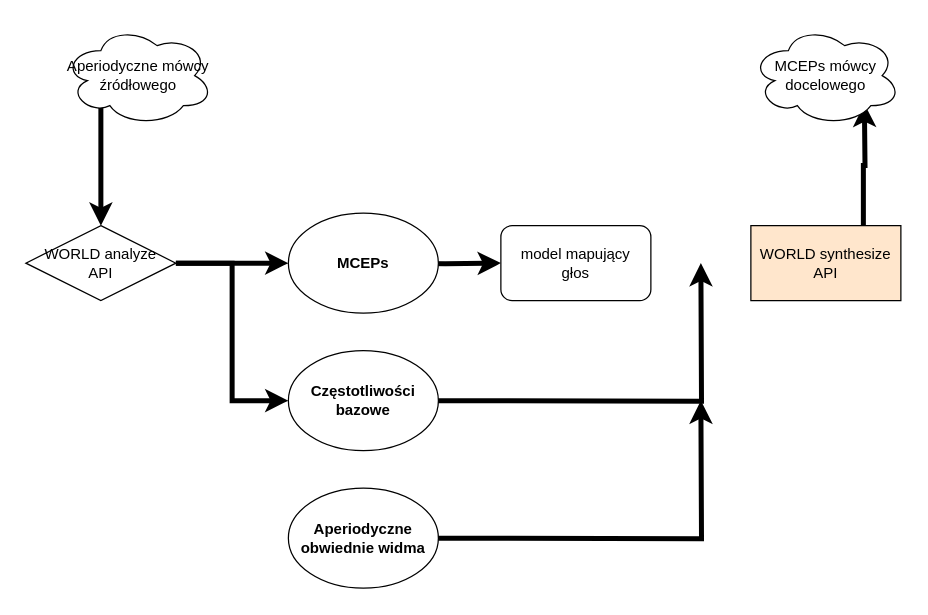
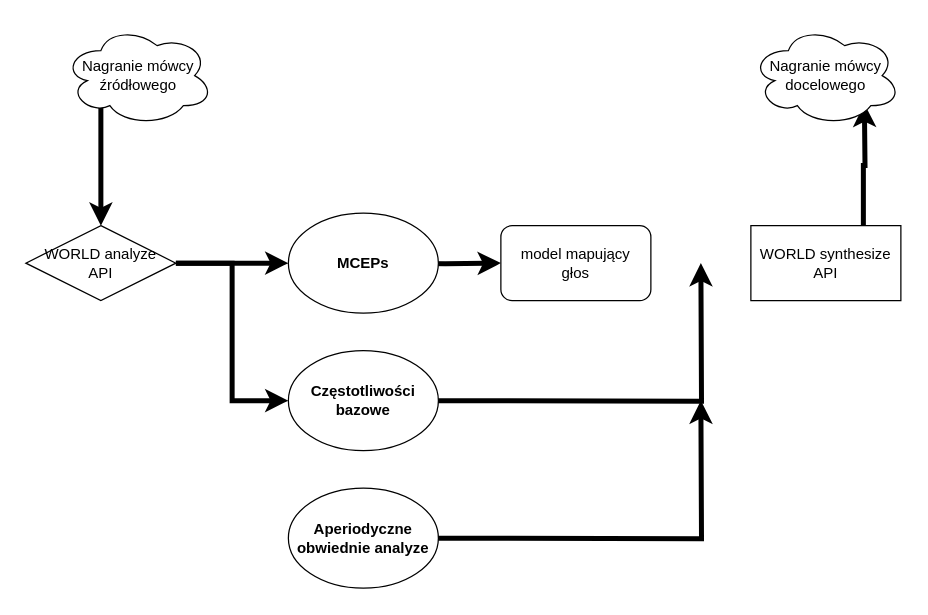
- <mxCell id="15" value="Aperiodyczne mówcy źródłowego" style="ellipse;shape=cloud;whiteSpace=wrap;html=1;" vertex="1" parent="1"><mxGeometry x="50" y="20" width="120" height="80" as="geometry" /></mxCell>
+ <mxCell id="15" value="Nagranie mówcy źródłowego" style="ellipse;shape=cloud;whiteSpace=wrap;html=1;" vertex="1" parent="1"><mxGeometry x="50" y="20" width="120" height="80" as="geometry" /></mxCell>
- <mxCell id="16" value="MCEPs mówcy docelowego" style="ellipse;shape=cloud;whiteSpace=wrap;html=1;" vertex="1" parent="1"><mxGeometry x="600" y="20" width="120" height="80" as="geometry" /></mxCell>
+ <mxCell id="16" value="Nagranie mówcy docelowego" style="ellipse;shape=cloud;whiteSpace=wrap;html=1;" vertex="1" parent="1"><mxGeometry x="600" y="20" width="120" height="80" as="geometry" /></mxCell>
- <mxCell id="7" value="WORLD synthesize&lt;br&gt; API" style="rounded=0;whiteSpace=wrap;html=1;fillColor=#ffe6cc;" vertex="1" parent="1"><mxGeometry x="600" y="180" width="120" height="60" as="geometry" /></mxCell>
+ <mxCell id="7" value="WORLD synthesize&lt;br&gt; API" style="rounded=0;whiteSpace=wrap;html=1;" vertex="1" parent="1"><mxGeometry x="600" y="180" width="120" height="60" as="geometry" /></mxCell>
- <mxCell id="14" value="Aperiodyczne obwiednie widma" style="ellipse;whiteSpace=wrap;html=1;fontStyle=1" vertex="1" parent="1"><mxGeometry x="230" y="390" width="120" height="80" as="geometry" /></mxCell>
+ <mxCell id="14" value="Aperiodyczne obwiednie analyze" style="ellipse;whiteSpace=wrap;html=1;fontStyle=1" vertex="1" parent="1"><mxGeometry x="230" y="390" width="120" height="80" as="geometry" /></mxCell>
